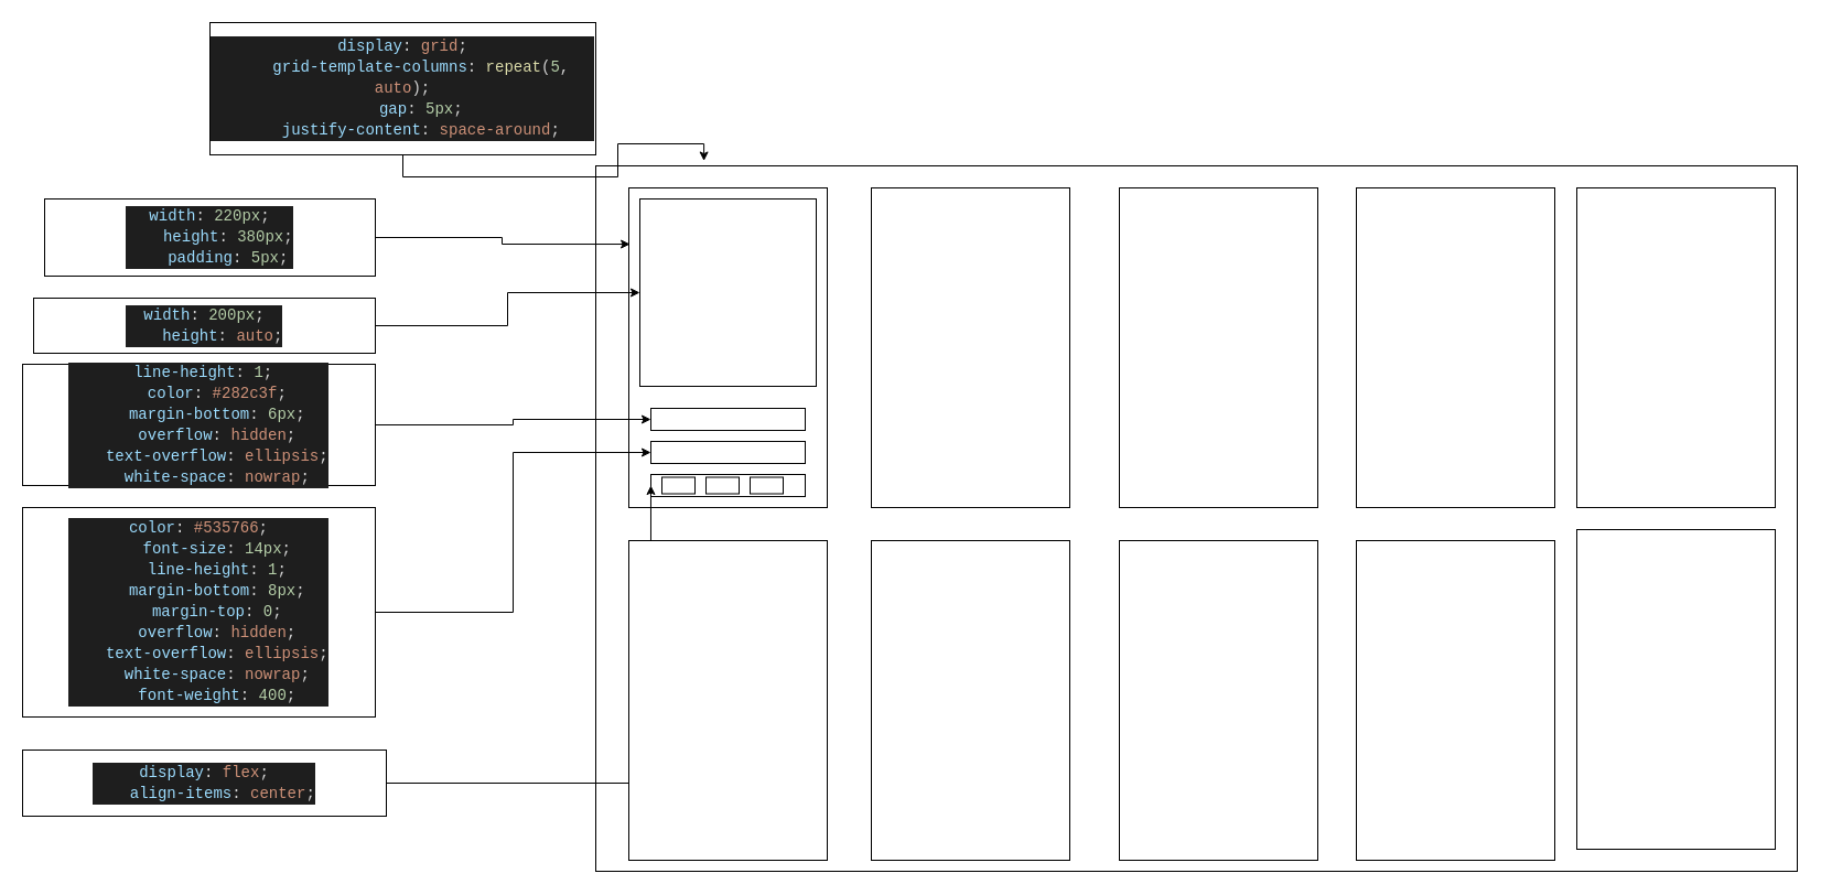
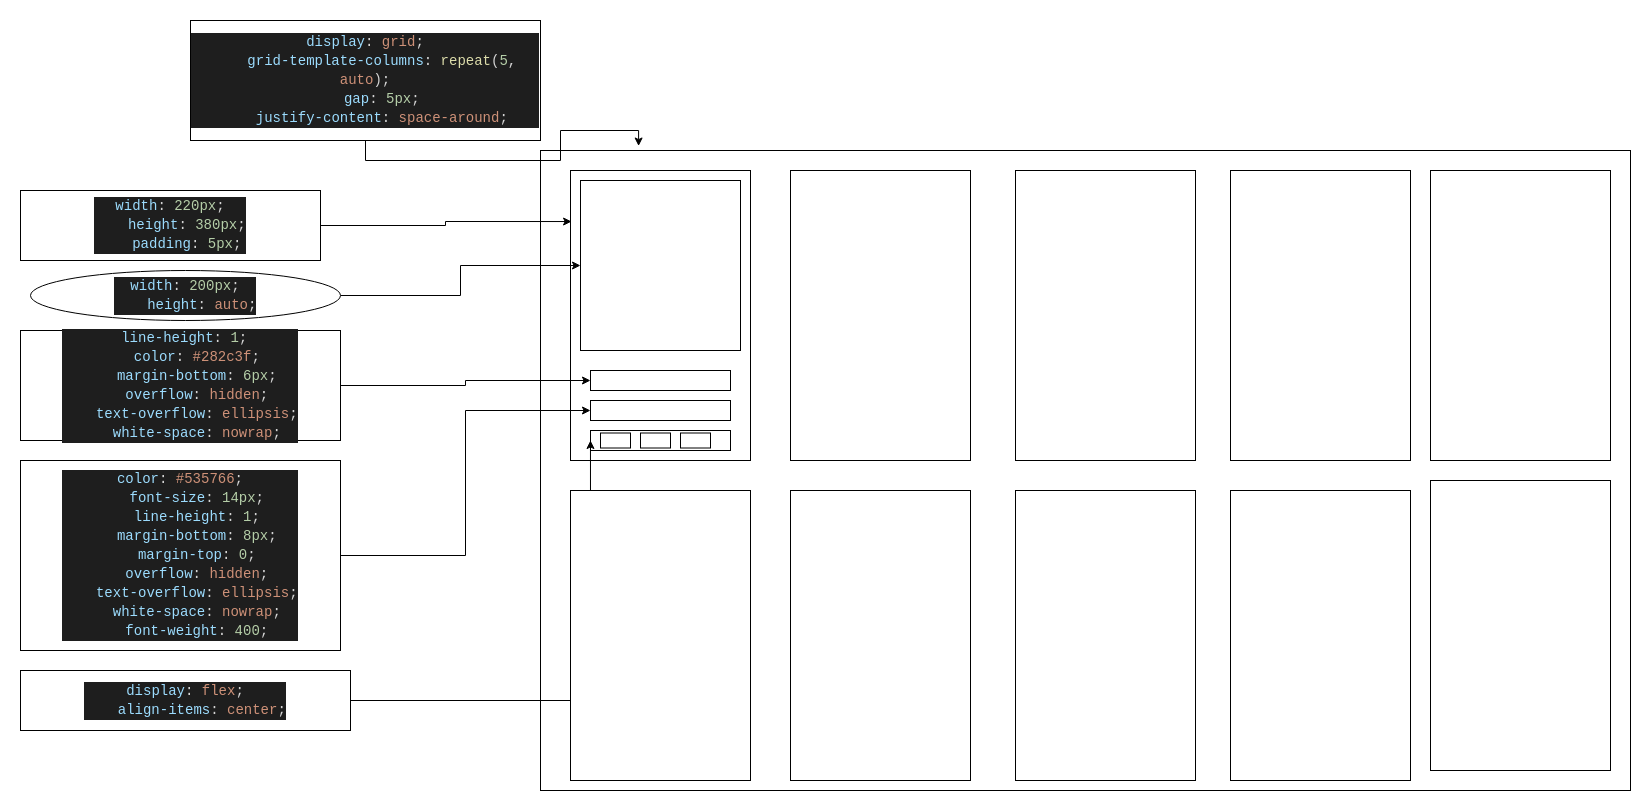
- <mxCell id="15" value="&#10;&#10;&lt;div style=&quot;color: rgb(212, 212, 212); background-color: rgb(30, 30, 30); font-family: consolas, &amp;quot;courier new&amp;quot;, monospace; font-weight: normal; font-size: 14px; line-height: 19px;&quot;&gt;&lt;div&gt;&lt;span style=&quot;color: #9cdcfe&quot;&gt;width&lt;/span&gt;&lt;span style=&quot;color: #d4d4d4&quot;&gt;: &lt;/span&gt;&lt;span style=&quot;color: #b5cea8&quot;&gt;220px&lt;/span&gt;&lt;span style=&quot;color: #d4d4d4&quot;&gt;;&lt;/span&gt;&lt;/div&gt;&lt;div&gt;&lt;span style=&quot;color: #d4d4d4&quot;&gt;&amp;nbsp; &amp;nbsp; &lt;/span&gt;&lt;span style=&quot;color: #9cdcfe&quot;&gt;height&lt;/span&gt;&lt;span style=&quot;color: #d4d4d4&quot;&gt;: &lt;/span&gt;&lt;span style=&quot;color: #b5cea8&quot;&gt;380px&lt;/span&gt;&lt;span style=&quot;color: #d4d4d4&quot;&gt;;&lt;/span&gt;&lt;/div&gt;&lt;div&gt;&lt;span style=&quot;color: #d4d4d4&quot;&gt;&amp;nbsp; &amp;nbsp; &lt;/span&gt;&lt;span style=&quot;color: #9cdcfe&quot;&gt;padding&lt;/span&gt;&lt;span style=&quot;color: #d4d4d4&quot;&gt;: &lt;/span&gt;&lt;span style=&quot;color: #b5cea8&quot;&gt;5px&lt;/span&gt;&lt;span style=&quot;color: #d4d4d4&quot;&gt;;&lt;/span&gt;&lt;/div&gt;&lt;/div&gt;&#10;&#10;" style="rounded=0;whiteSpace=wrap;html=1;" vertex="1" parent="1"><mxGeometry x="40" y="180" width="300" height="70" as="geometry" /></mxCell>
+ <mxCell id="15" value="&#10;&#10;&lt;div style=&quot;color: rgb(212, 212, 212); background-color: rgb(30, 30, 30); font-family: consolas, &amp;quot;courier new&amp;quot;, monospace; font-weight: normal; font-size: 14px; line-height: 19px;&quot;&gt;&lt;div&gt;&lt;span style=&quot;color: #9cdcfe&quot;&gt;width&lt;/span&gt;&lt;span style=&quot;color: #d4d4d4&quot;&gt;: &lt;/span&gt;&lt;span style=&quot;color: #b5cea8&quot;&gt;220px&lt;/span&gt;&lt;span style=&quot;color: #d4d4d4&quot;&gt;;&lt;/span&gt;&lt;/div&gt;&lt;div&gt;&lt;span style=&quot;color: #d4d4d4&quot;&gt;&amp;nbsp; &amp;nbsp; &lt;/span&gt;&lt;span style=&quot;color: #9cdcfe&quot;&gt;height&lt;/span&gt;&lt;span style=&quot;color: #d4d4d4&quot;&gt;: &lt;/span&gt;&lt;span style=&quot;color: #b5cea8&quot;&gt;380px&lt;/span&gt;&lt;span style=&quot;color: #d4d4d4&quot;&gt;;&lt;/span&gt;&lt;/div&gt;&lt;div&gt;&lt;span style=&quot;color: #d4d4d4&quot;&gt;&amp;nbsp; &amp;nbsp; &lt;/span&gt;&lt;span style=&quot;color: #9cdcfe&quot;&gt;padding&lt;/span&gt;&lt;span style=&quot;color: #d4d4d4&quot;&gt;: &lt;/span&gt;&lt;span style=&quot;color: #b5cea8&quot;&gt;5px&lt;/span&gt;&lt;span style=&quot;color: #d4d4d4&quot;&gt;;&lt;/span&gt;&lt;/div&gt;&lt;/div&gt;&#10;&#10;" style="rounded=0;whiteSpace=wrap;html=1;" vertex="1" parent="1"><mxGeometry x="20" y="190" width="300" height="70" as="geometry" /></mxCell>
- <mxCell id="17" value="&#10;&#10;&lt;div style=&quot;color: rgb(212, 212, 212); background-color: rgb(30, 30, 30); font-family: consolas, &amp;quot;courier new&amp;quot;, monospace; font-weight: normal; font-size: 14px; line-height: 19px;&quot;&gt;&lt;div&gt;&lt;span style=&quot;color: #9cdcfe&quot;&gt;width&lt;/span&gt;&lt;span style=&quot;color: #d4d4d4&quot;&gt;: &lt;/span&gt;&lt;span style=&quot;color: #b5cea8&quot;&gt;200px&lt;/span&gt;&lt;span style=&quot;color: #d4d4d4&quot;&gt;;&lt;/span&gt;&lt;/div&gt;&lt;div&gt;&lt;span style=&quot;color: #d4d4d4&quot;&gt;&amp;nbsp; &amp;nbsp; &lt;/span&gt;&lt;span style=&quot;color: #9cdcfe&quot;&gt;height&lt;/span&gt;&lt;span style=&quot;color: #d4d4d4&quot;&gt;: &lt;/span&gt;&lt;span style=&quot;color: #ce9178&quot;&gt;auto&lt;/span&gt;&lt;span style=&quot;color: #d4d4d4&quot;&gt;;&lt;/span&gt;&lt;/div&gt;&lt;/div&gt;&#10;&#10;" style="rounded=0;whiteSpace=wrap;html=1;" vertex="1" parent="1"><mxGeometry x="30" y="270" width="310" height="50" as="geometry" /></mxCell>
+ <mxCell id="17" value="&#10;&#10;&lt;div style=&quot;color: rgb(212, 212, 212); background-color: rgb(30, 30, 30); font-family: consolas, &amp;quot;courier new&amp;quot;, monospace; font-weight: normal; font-size: 14px; line-height: 19px;&quot;&gt;&lt;div&gt;&lt;span style=&quot;color: #9cdcfe&quot;&gt;width&lt;/span&gt;&lt;span style=&quot;color: #d4d4d4&quot;&gt;: &lt;/span&gt;&lt;span style=&quot;color: #b5cea8&quot;&gt;200px&lt;/span&gt;&lt;span style=&quot;color: #d4d4d4&quot;&gt;;&lt;/span&gt;&lt;/div&gt;&lt;div&gt;&lt;span style=&quot;color: #d4d4d4&quot;&gt;&amp;nbsp; &amp;nbsp; &lt;/span&gt;&lt;span style=&quot;color: #9cdcfe&quot;&gt;height&lt;/span&gt;&lt;span style=&quot;color: #d4d4d4&quot;&gt;: &lt;/span&gt;&lt;span style=&quot;color: #ce9178&quot;&gt;auto&lt;/span&gt;&lt;span style=&quot;color: #d4d4d4&quot;&gt;;&lt;/span&gt;&lt;/div&gt;&lt;/div&gt;&#10;&#10;" style="ellipse;whiteSpace=wrap;html=1;" vertex="1" parent="1"><mxGeometry x="30" y="270" width="310" height="50" as="geometry" /></mxCell>
- <mxCell id="23" value="&#10;&#10;&lt;div style=&quot;color: rgb(212, 212, 212); background-color: rgb(30, 30, 30); font-family: consolas, &amp;quot;courier new&amp;quot;, monospace; font-weight: normal; font-size: 14px; line-height: 19px;&quot;&gt;&lt;div&gt;&lt;span style=&quot;color: #9cdcfe&quot;&gt;display&lt;/span&gt;&lt;span style=&quot;color: #d4d4d4&quot;&gt;: &lt;/span&gt;&lt;span style=&quot;color: #ce9178&quot;&gt;flex&lt;/span&gt;&lt;span style=&quot;color: #d4d4d4&quot;&gt;;&lt;/span&gt;&lt;/div&gt;&lt;div&gt;&lt;span style=&quot;color: #d4d4d4&quot;&gt;&amp;nbsp; &amp;nbsp; &lt;/span&gt;&lt;span style=&quot;color: #9cdcfe&quot;&gt;align-items&lt;/span&gt;&lt;span style=&quot;color: #d4d4d4&quot;&gt;: &lt;/span&gt;&lt;span style=&quot;color: #ce9178&quot;&gt;center&lt;/span&gt;&lt;span style=&quot;color: #d4d4d4&quot;&gt;;&lt;/span&gt;&lt;/div&gt;&lt;/div&gt;&#10;&#10;" style="rounded=0;whiteSpace=wrap;html=1;" vertex="1" parent="1"><mxGeometry x="20" y="680" width="330" height="60" as="geometry" /></mxCell>
+ <mxCell id="23" value="&#10;&#10;&lt;div style=&quot;color: rgb(212, 212, 212); background-color: rgb(30, 30, 30); font-family: consolas, &amp;quot;courier new&amp;quot;, monospace; font-weight: normal; font-size: 14px; line-height: 19px;&quot;&gt;&lt;div&gt;&lt;span style=&quot;color: #9cdcfe&quot;&gt;display&lt;/span&gt;&lt;span style=&quot;color: #d4d4d4&quot;&gt;: &lt;/span&gt;&lt;span style=&quot;color: #ce9178&quot;&gt;flex&lt;/span&gt;&lt;span style=&quot;color: #d4d4d4&quot;&gt;;&lt;/span&gt;&lt;/div&gt;&lt;div&gt;&lt;span style=&quot;color: #d4d4d4&quot;&gt;&amp;nbsp; &amp;nbsp; &lt;/span&gt;&lt;span style=&quot;color: #9cdcfe&quot;&gt;align-items&lt;/span&gt;&lt;span style=&quot;color: #d4d4d4&quot;&gt;: &lt;/span&gt;&lt;span style=&quot;color: #ce9178&quot;&gt;center&lt;/span&gt;&lt;span style=&quot;color: #d4d4d4&quot;&gt;;&lt;/span&gt;&lt;/div&gt;&lt;/div&gt;&#10;&#10;" style="rounded=0;whiteSpace=wrap;html=1;" vertex="1" parent="1"><mxGeometry x="20" y="670" width="330" height="60" as="geometry" /></mxCell>
